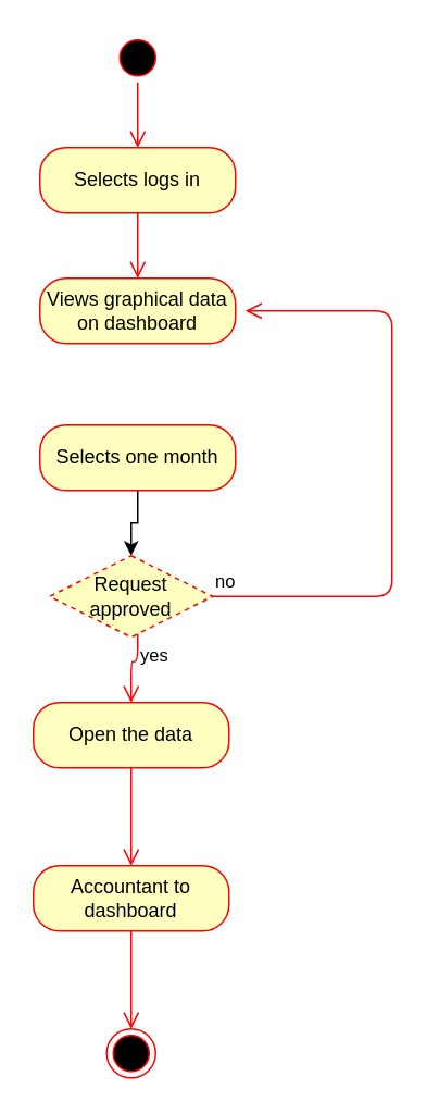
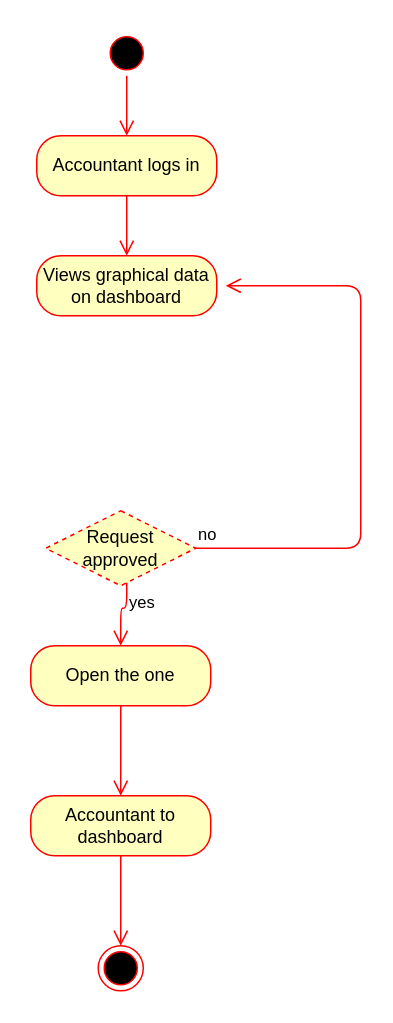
- <mxCell id="5" value="Selects logs in" style="rounded=1;whiteSpace=wrap;html=1;arcSize=40;fontColor=#000000;fillColor=#ffffc0;strokeColor=#ff0000;" vertex="1" parent="1"><mxGeometry x="24" y="90" width="120" height="40" as="geometry" /></mxCell>
+ <mxCell id="5" value="Accountant logs in" style="rounded=1;whiteSpace=wrap;html=1;arcSize=40;fontColor=#000000;fillColor=#ffffc0;strokeColor=#ff0000;" vertex="1" parent="1"><mxGeometry x="24" y="90" width="120" height="40" as="geometry" /></mxCell>
- <mxCell id="9" value="Selects one month" style="rounded=1;whiteSpace=wrap;html=1;arcSize=40;fontColor=#000000;fillColor=#ffffc0;strokeColor=#ff0000;" vertex="1" parent="1"><mxGeometry x="24" y="260" width="120" height="40" as="geometry" /></mxCell>
- <mxCell id="8" style="edgeStyle=orthogonalEdgeStyle;rounded=0;orthogonalLoop=1;jettySize=auto;html=1;" edge="1" parent="1" source="9" target="10"><mxGeometry relative="1" as="geometry" /></mxCell>
- <mxCell id="13" value="Open the data" style="rounded=1;whiteSpace=wrap;html=1;arcSize=40;fontColor=#000000;fillColor=#ffffc0;strokeColor=#ff0000;" vertex="1" parent="1"><mxGeometry x="20" y="430" width="120" height="40" as="geometry" /></mxCell>
+ <mxCell id="13" value="Open the one" style="rounded=1;whiteSpace=wrap;html=1;arcSize=40;fontColor=#000000;fillColor=#ffffc0;strokeColor=#ff0000;" vertex="1" parent="1"><mxGeometry x="20" y="430" width="120" height="40" as="geometry" /></mxCell>
